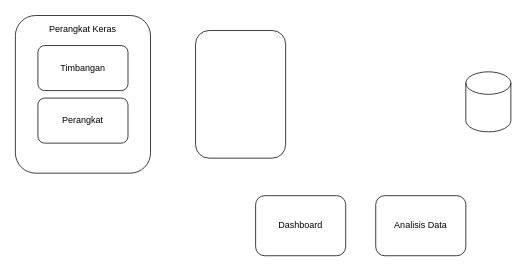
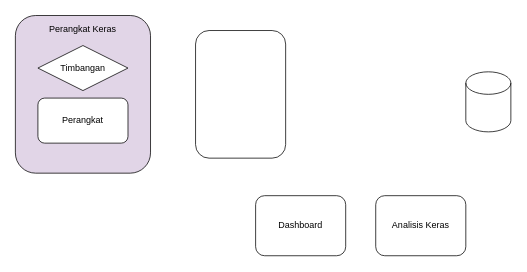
- <mxCell id="3" value="Timbangan" style="rounded=1;whiteSpace=wrap;html=1;" parent="1" vertex="1"><mxGeometry x="50" y="60" width="120" height="60" as="geometry" /></mxCell>
+ <mxCell id="3" value="Timbangan" style="rhombus;whiteSpace=wrap;html=1;" parent="1" vertex="1"><mxGeometry x="50" y="60" width="120" height="60" as="geometry" /></mxCell>
- <mxCell id="2" value="Perangkat Keras&lt;div&gt;&lt;br&gt;&lt;/div&gt;&lt;div&gt;&lt;br&gt;&lt;/div&gt;&lt;div&gt;&lt;br&gt;&lt;/div&gt;&lt;div&gt;&lt;br&gt;&lt;/div&gt;&lt;div&gt;&lt;br&gt;&lt;/div&gt;&lt;div&gt;&lt;br&gt;&lt;/div&gt;&lt;div&gt;&lt;br&gt;&lt;/div&gt;&lt;div&gt;&lt;br&gt;&lt;/div&gt;&lt;div&gt;&lt;br&gt;&lt;/div&gt;&lt;div&gt;&lt;br&gt;&lt;/div&gt;&lt;div&gt;&lt;br&gt;&lt;/div&gt;&lt;div&gt;&lt;br&gt;&lt;/div&gt;" style="rounded=1;whiteSpace=wrap;html=1;" parent="1" vertex="1"><mxGeometry x="20" y="20" width="180" height="210" as="geometry" /></mxCell>
+ <mxCell id="2" value="Perangkat Keras&lt;div&gt;&lt;br&gt;&lt;/div&gt;&lt;div&gt;&lt;br&gt;&lt;/div&gt;&lt;div&gt;&lt;br&gt;&lt;/div&gt;&lt;div&gt;&lt;br&gt;&lt;/div&gt;&lt;div&gt;&lt;br&gt;&lt;/div&gt;&lt;div&gt;&lt;br&gt;&lt;/div&gt;&lt;div&gt;&lt;br&gt;&lt;/div&gt;&lt;div&gt;&lt;br&gt;&lt;/div&gt;&lt;div&gt;&lt;br&gt;&lt;/div&gt;&lt;div&gt;&lt;br&gt;&lt;/div&gt;&lt;div&gt;&lt;br&gt;&lt;/div&gt;&lt;div&gt;&lt;br&gt;&lt;/div&gt;" style="rounded=1;whiteSpace=wrap;html=1;fillColor=#e1d5e7;" parent="1" vertex="1"><mxGeometry x="20" y="20" width="180" height="210" as="geometry" /></mxCell>
- <mxCell id="7" value="Analisis Data" style="rounded=1;whiteSpace=wrap;html=1;" vertex="1" parent="1"><mxGeometry x="500" y="260" width="120" height="80" as="geometry" /></mxCell>
+ <mxCell id="7" value="Analisis Keras" style="rounded=1;whiteSpace=wrap;html=1;" vertex="1" parent="1"><mxGeometry x="500" y="260" width="120" height="80" as="geometry" /></mxCell>
